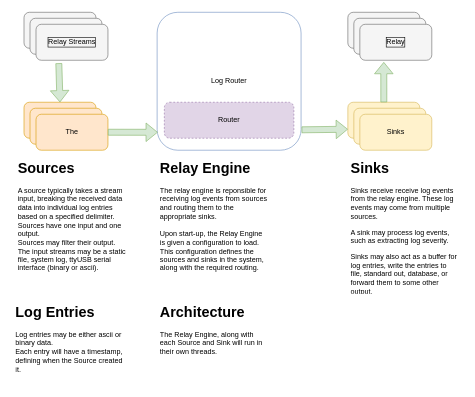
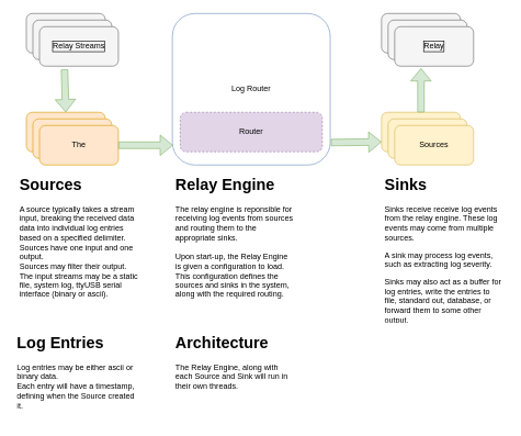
- <mxCell id="8" value="Sinks" style="rounded=1;whiteSpace=wrap;html=1;fillColor=#fff2cc;strokeColor=#d6b656;fontColor=#000000;" parent="1" vertex="1"><mxGeometry x="599" y="190" width="120" height="60" as="geometry" /></mxCell>
+ <mxCell id="8" value="Sources" style="rounded=1;whiteSpace=wrap;html=1;fillColor=#fff2cc;strokeColor=#d6b656;fontColor=#000000;" parent="1" vertex="1"><mxGeometry x="599" y="190" width="120" height="60" as="geometry" /></mxCell>
